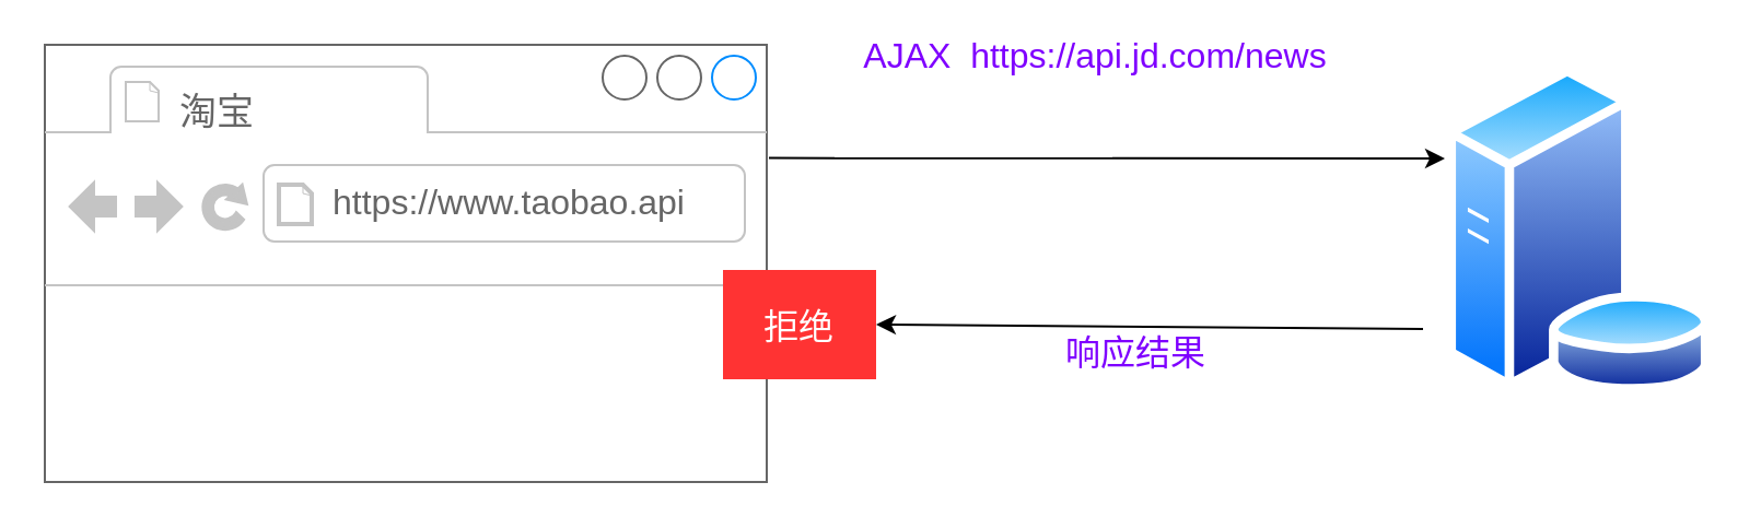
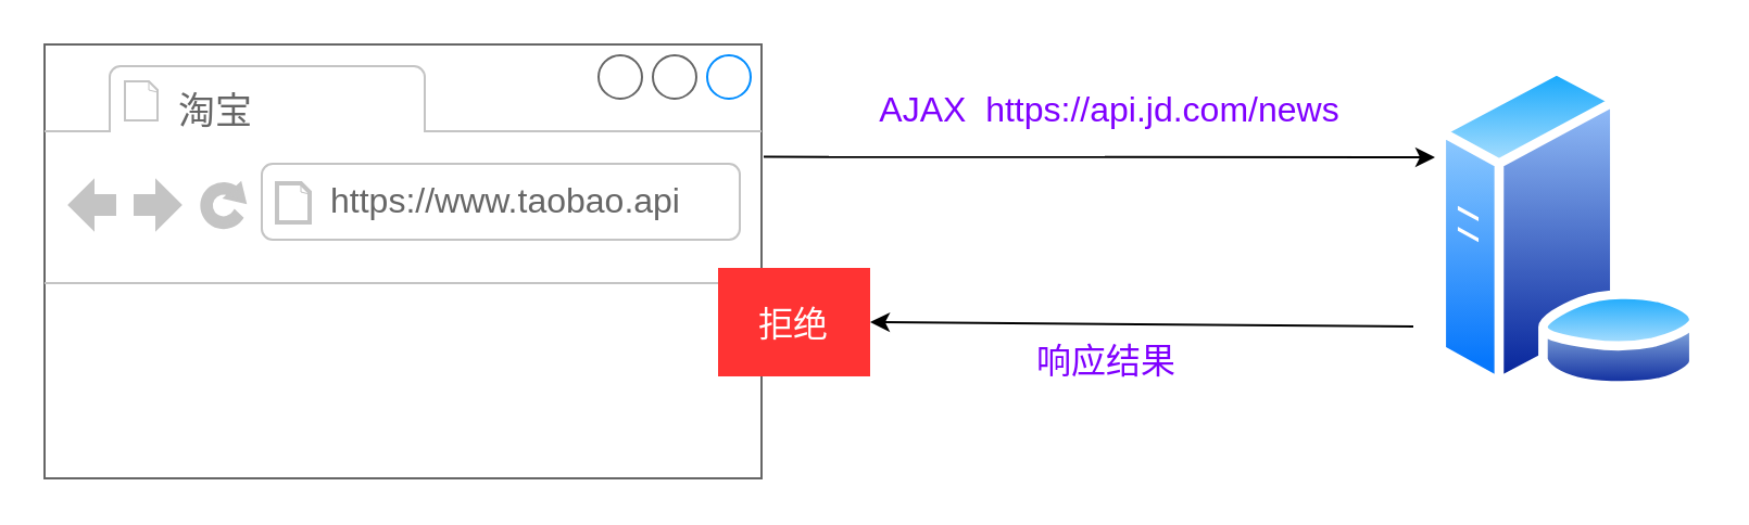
- <mxCell id="6" value="&lt;font style=&quot;font-size: 16px;&quot; color=&quot;#7f00ff&quot;&gt;AJAX&amp;nbsp; https://api.jd.com/news&lt;/font&gt;" style="text;html=1;align=center;verticalAlign=middle;resizable=0;points=[];autosize=1;strokeColor=none;fillColor=none;fontSize=16;" vertex="1" parent="1"><mxGeometry x="380" y="10" width="240" height="30" as="geometry" /></mxCell>
+ <mxCell id="6" value="&lt;font style=&quot;font-size: 16px;&quot; color=&quot;#7f00ff&quot;&gt;AJAX&amp;nbsp; https://api.jd.com/news&lt;/font&gt;" style="text;html=1;align=center;verticalAlign=middle;resizable=0;points=[];autosize=1;strokeColor=none;fillColor=none;fontSize=16;" vertex="1" parent="1"><mxGeometry x="390" y="35" width="240" height="30" as="geometry" /></mxCell>
- <mxCell id="9" value="&lt;span style=&quot;color: rgb(127, 0, 255); font-family: Helvetica; font-size: 16px; font-style: normal; font-variant-ligatures: normal; font-variant-caps: normal; font-weight: 400; letter-spacing: normal; orphans: 2; text-align: center; text-indent: 0px; text-transform: none; widows: 2; word-spacing: 0px; -webkit-text-stroke-width: 0px; background-color: rgb(255, 255, 255); text-decoration-thickness: initial; text-decoration-style: initial; text-decoration-color: initial; float: none; display: inline !important;&quot;&gt;响应结果&lt;/span&gt;" style="text;whiteSpace=wrap;html=1;fontSize=16;fontColor=#7F00FF;" vertex="1" parent="1"><mxGeometry x="485" y="145" width="70" height="40" as="geometry" /></mxCell>
+ <mxCell id="9" value="&lt;span style=&quot;color: rgb(127, 0, 255); font-family: Helvetica; font-size: 16px; font-style: normal; font-variant-ligatures: normal; font-variant-caps: normal; font-weight: 400; letter-spacing: normal; orphans: 2; text-align: center; text-indent: 0px; text-transform: none; widows: 2; word-spacing: 0px; -webkit-text-stroke-width: 0px; background-color: rgb(255, 255, 255); text-decoration-thickness: initial; text-decoration-style: initial; text-decoration-color: initial; float: none; display: inline !important;&quot;&gt;响应结果&lt;/span&gt;" style="text;whiteSpace=wrap;html=1;fontSize=16;fontColor=#7F00FF;" vertex="1" parent="1"><mxGeometry x="475" y="150" width="70" height="40" as="geometry" /></mxCell>
